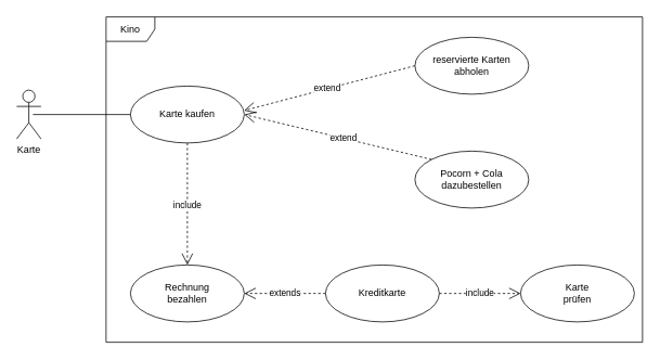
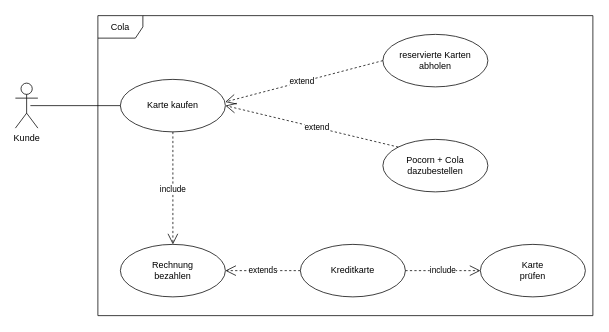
- <mxCell id="14" value="Kino" style="shape=umlFrame;whiteSpace=wrap;html=1;" vertex="1" parent="1"><mxGeometry x="130" y="20" width="660" height="400" as="geometry" /></mxCell>
+ <mxCell id="14" value="Cola" style="shape=umlFrame;whiteSpace=wrap;html=1;" vertex="1" parent="1"><mxGeometry x="130" y="20" width="660" height="400" as="geometry" /></mxCell>
- <mxCell id="2" value="Karte" style="shape=umlActor;verticalLabelPosition=bottom;verticalAlign=top;html=1;" parent="1" vertex="1"><mxGeometry x="20" y="110" width="30" height="60" as="geometry" /></mxCell>
+ <mxCell id="2" value="Kunde" style="shape=umlActor;verticalLabelPosition=bottom;verticalAlign=top;html=1;" parent="1" vertex="1"><mxGeometry x="20" y="110" width="30" height="60" as="geometry" /></mxCell>
